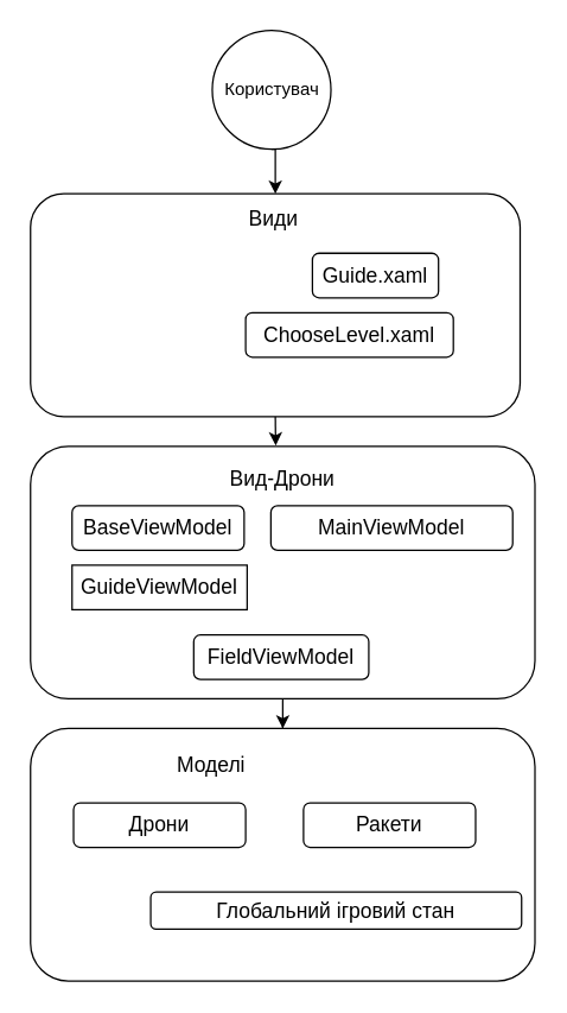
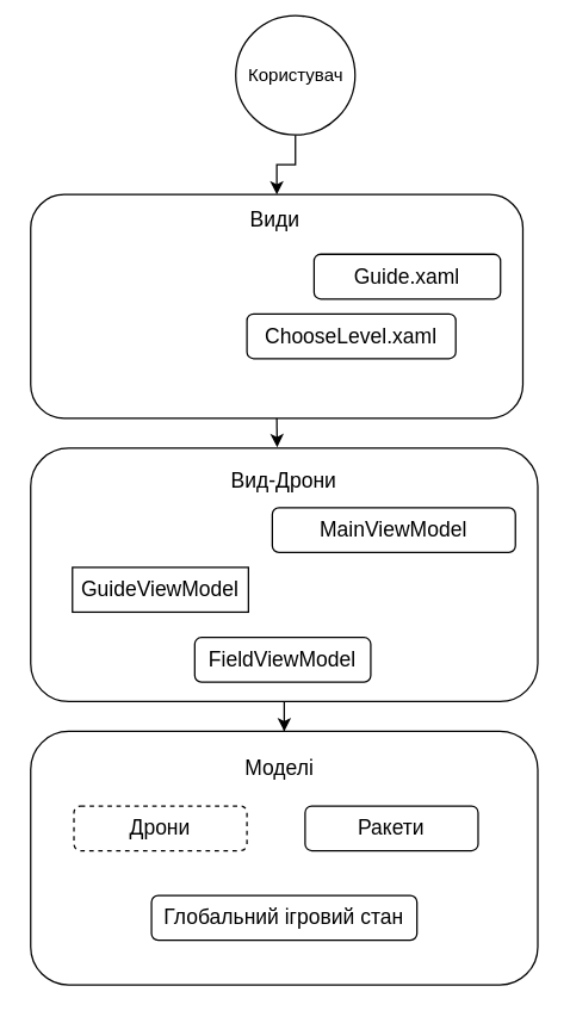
- <mxCell id="3" value="Користувач" style="ellipse;whiteSpace=wrap;html=1;aspect=fixed;" vertex="1" parent="1"><mxGeometry x="142.5" y="20" width="80" height="80" as="geometry" /></mxCell>
+ <mxCell id="3" value="Користувач" style="ellipse;whiteSpace=wrap;html=1;aspect=fixed;" vertex="1" parent="1"><mxGeometry x="157.5" y="10" width="80" height="80" as="geometry" /></mxCell>
- <mxCell id="8" value="Guide.xaml" style="rounded=1;whiteSpace=wrap;html=1;fontSize=14;" vertex="1" parent="1"><mxGeometry x="210" y="170" width="85" height="30" as="geometry" /></mxCell>
+ <mxCell id="8" value="Guide.xaml" style="rounded=1;whiteSpace=wrap;html=1;fontSize=14;" vertex="1" parent="1"><mxGeometry x="210" y="170" width="125" height="30" as="geometry" /></mxCell>
- <mxCell id="12" value="BaseViewModel" style="rounded=1;whiteSpace=wrap;html=1;fontSize=14;" vertex="1" parent="1"><mxGeometry x="48" y="340" width="116" height="30" as="geometry" /></mxCell>
- <mxCell id="17" value="&lt;font style=&quot;font-size: 14px&quot;&gt;Моделі&lt;/font&gt;" style="text;html=1;strokeColor=none;fillColor=none;align=center;verticalAlign=middle;whiteSpace=wrap;rounded=0;" vertex="1" parent="1"><mxGeometry x="97.5" y="500" width="87.5" height="30" as="geometry" /></mxCell>
+ <mxCell id="17" value="&lt;font style=&quot;font-size: 14px&quot;&gt;Моделі&lt;/font&gt;" style="text;html=1;strokeColor=none;fillColor=none;align=center;verticalAlign=middle;whiteSpace=wrap;rounded=0;" vertex="1" parent="1"><mxGeometry x="142.5" y="500" width="87.5" height="30" as="geometry" /></mxCell>
- <mxCell id="18" value="Дрони" style="rounded=1;whiteSpace=wrap;html=1;fontSize=14;" vertex="1" parent="1"><mxGeometry x="49" y="540" width="116" height="30" as="geometry" /></mxCell>
+ <mxCell id="18" value="Дрони" style="rounded=1;whiteSpace=wrap;html=1;fontSize=14;dashed=1;" vertex="1" parent="1"><mxGeometry x="49" y="540" width="116" height="30" as="geometry" /></mxCell>
- <mxCell id="20" value="Глобальний ігровий стан" style="rounded=1;whiteSpace=wrap;html=1;fontSize=14;" vertex="1" parent="1"><mxGeometry x="101" y="600" width="250" height="25" as="geometry" /></mxCell>
+ <mxCell id="20" value="Глобальний ігровий стан" style="rounded=1;whiteSpace=wrap;html=1;fontSize=14;" vertex="1" parent="1"><mxGeometry x="101" y="600" width="178" height="30" as="geometry" /></mxCell>
